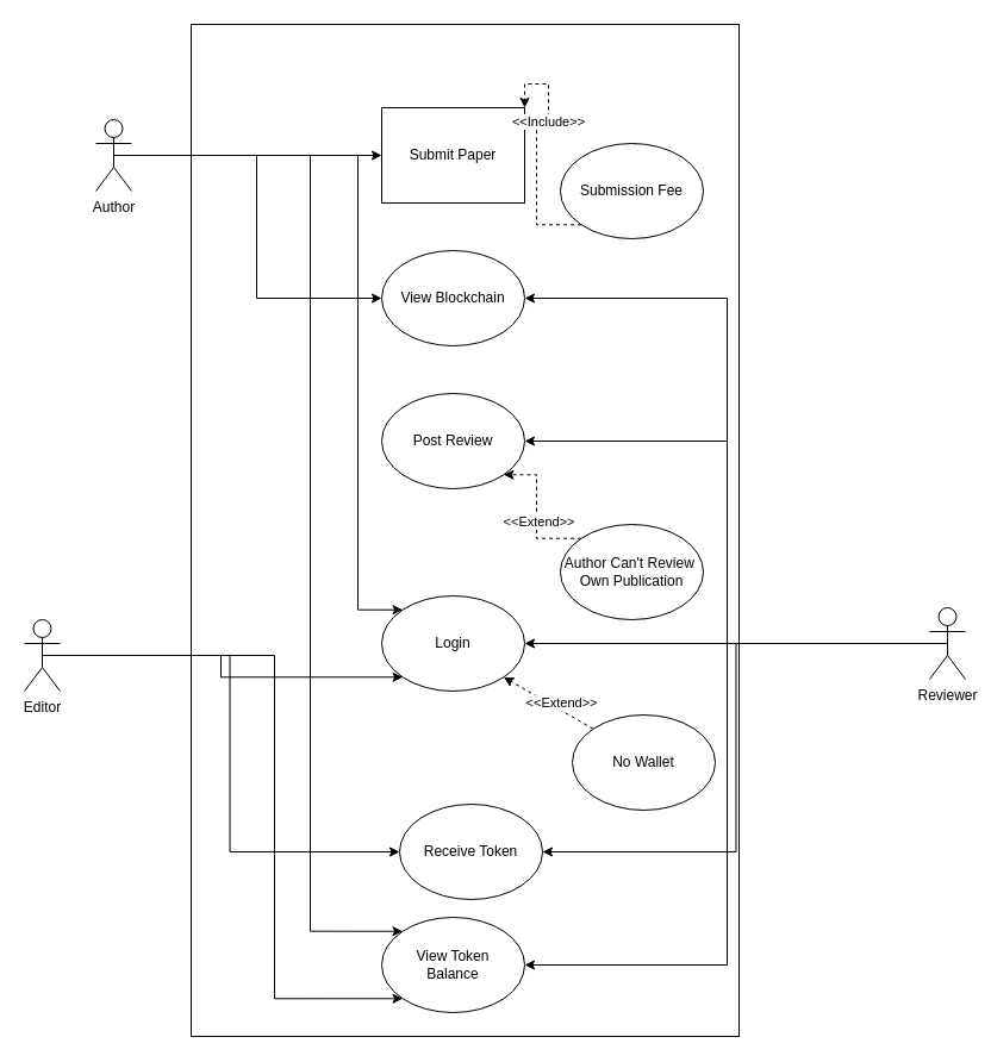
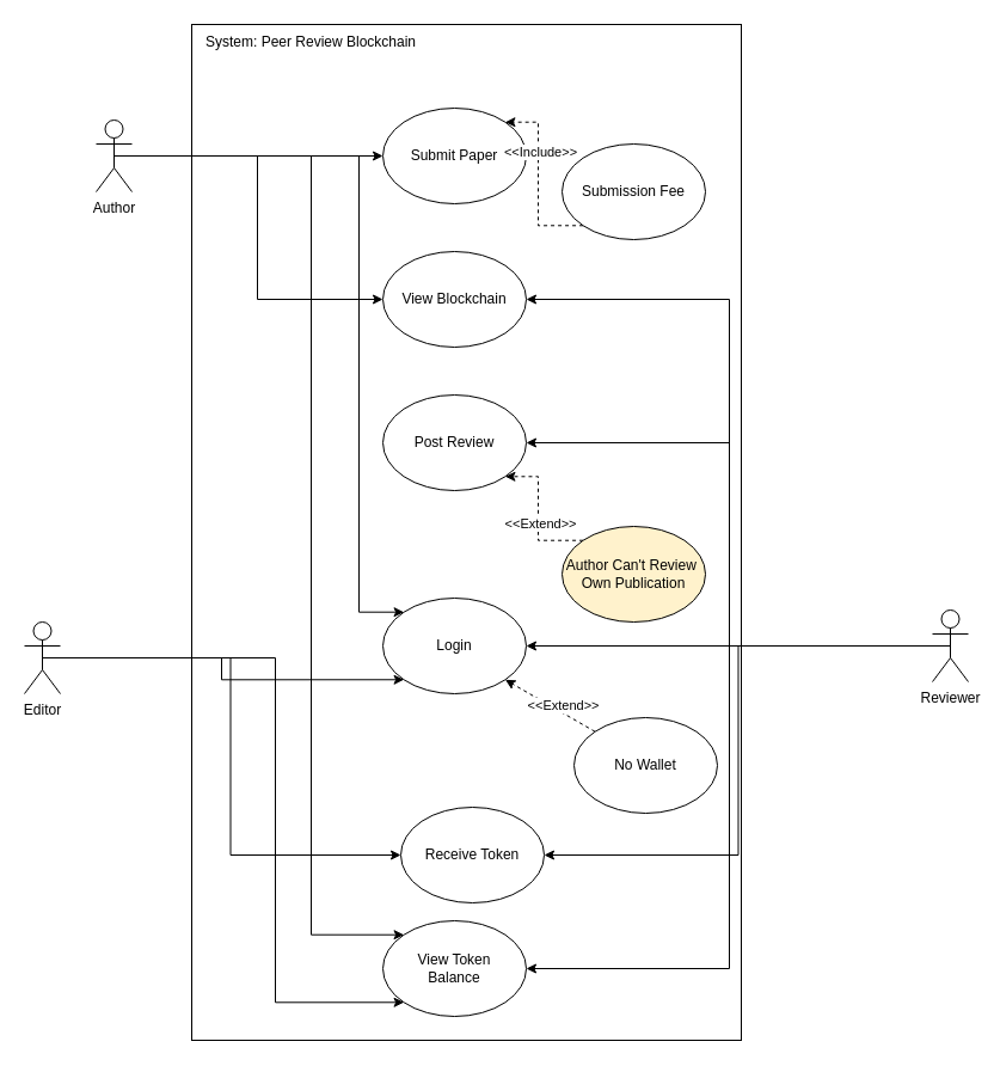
+ <mxCell id="10" value="System: Peer Review Blockchain" style="text;html=1;strokeColor=none;fillColor=none;align=center;verticalAlign=middle;whiteSpace=wrap;rounded=0;" vertex="1" parent="1"><mxGeometry x="160" y="20" width="200" height="30" as="geometry" /></mxCell>
- <mxCell id="3" value="Submit Paper" style="whiteSpace=wrap;html=1;rounded=0;" vertex="1" parent="1"><mxGeometry x="320" y="90" width="120" height="80" as="geometry" /></mxCell>
+ <mxCell id="3" value="Submit Paper" style="ellipse;whiteSpace=wrap;html=1;" vertex="1" parent="1"><mxGeometry x="320" y="90" width="120" height="80" as="geometry" /></mxCell>
- <mxCell id="20" value="Author Can't Review&amp;nbsp;&lt;br&gt;Own Publication" style="ellipse;whiteSpace=wrap;html=1;" vertex="1" parent="1"><mxGeometry x="470" y="440" width="120" height="80" as="geometry" /></mxCell>
+ <mxCell id="20" value="Author Can't Review&amp;nbsp;&lt;br&gt;Own Publication" style="ellipse;whiteSpace=wrap;html=1;fillColor=#fff2cc;" vertex="1" parent="1"><mxGeometry x="470" y="440" width="120" height="80" as="geometry" /></mxCell>
